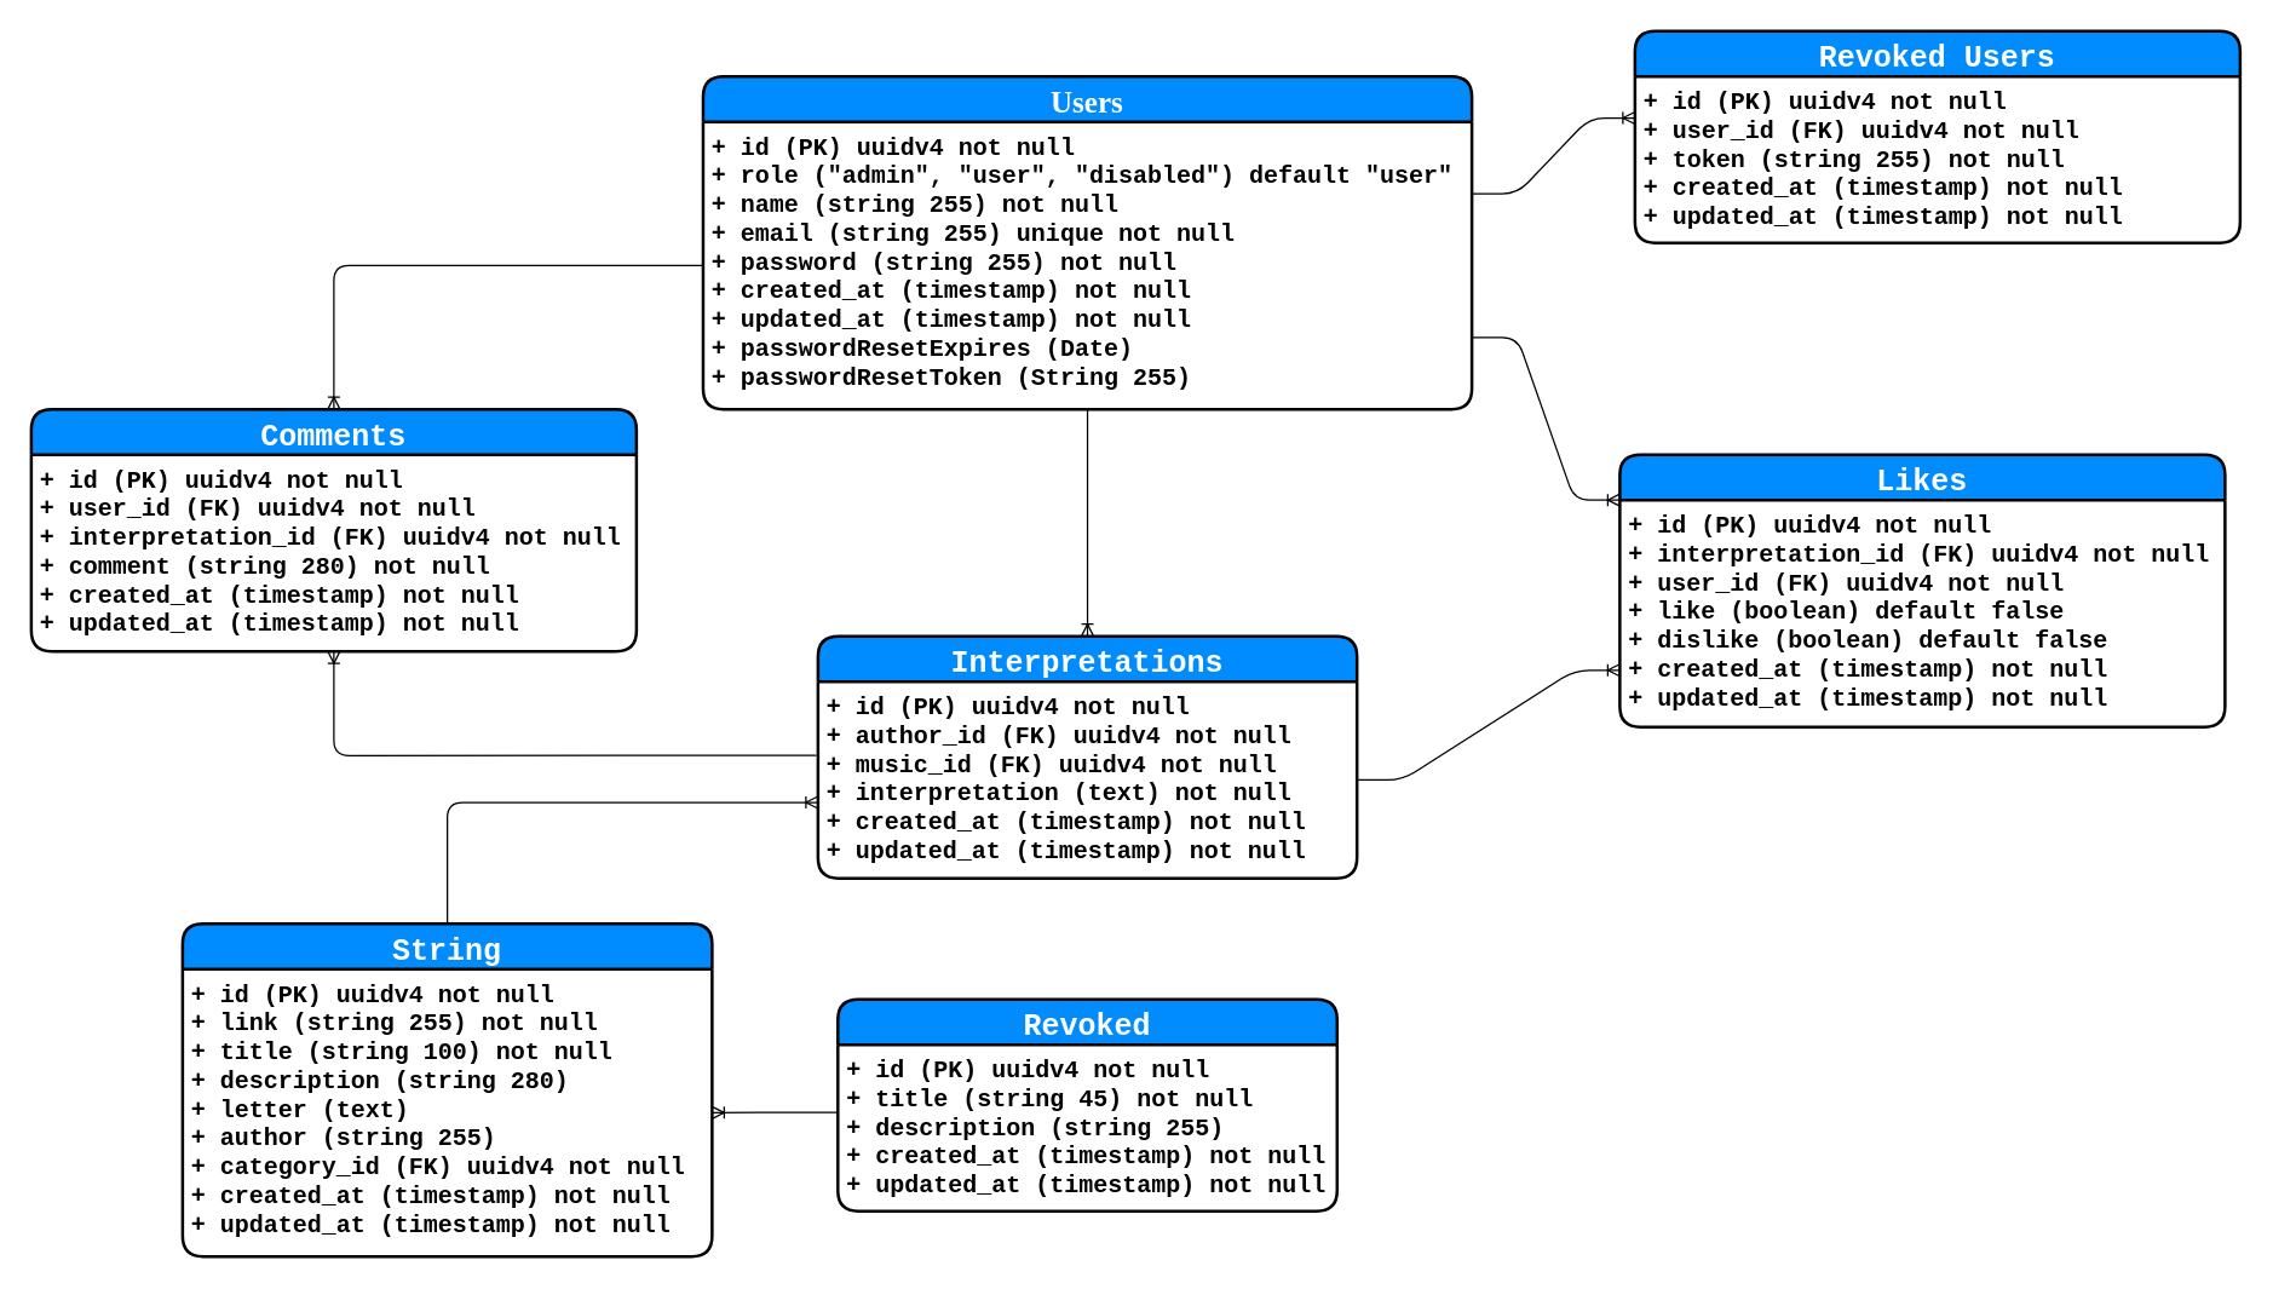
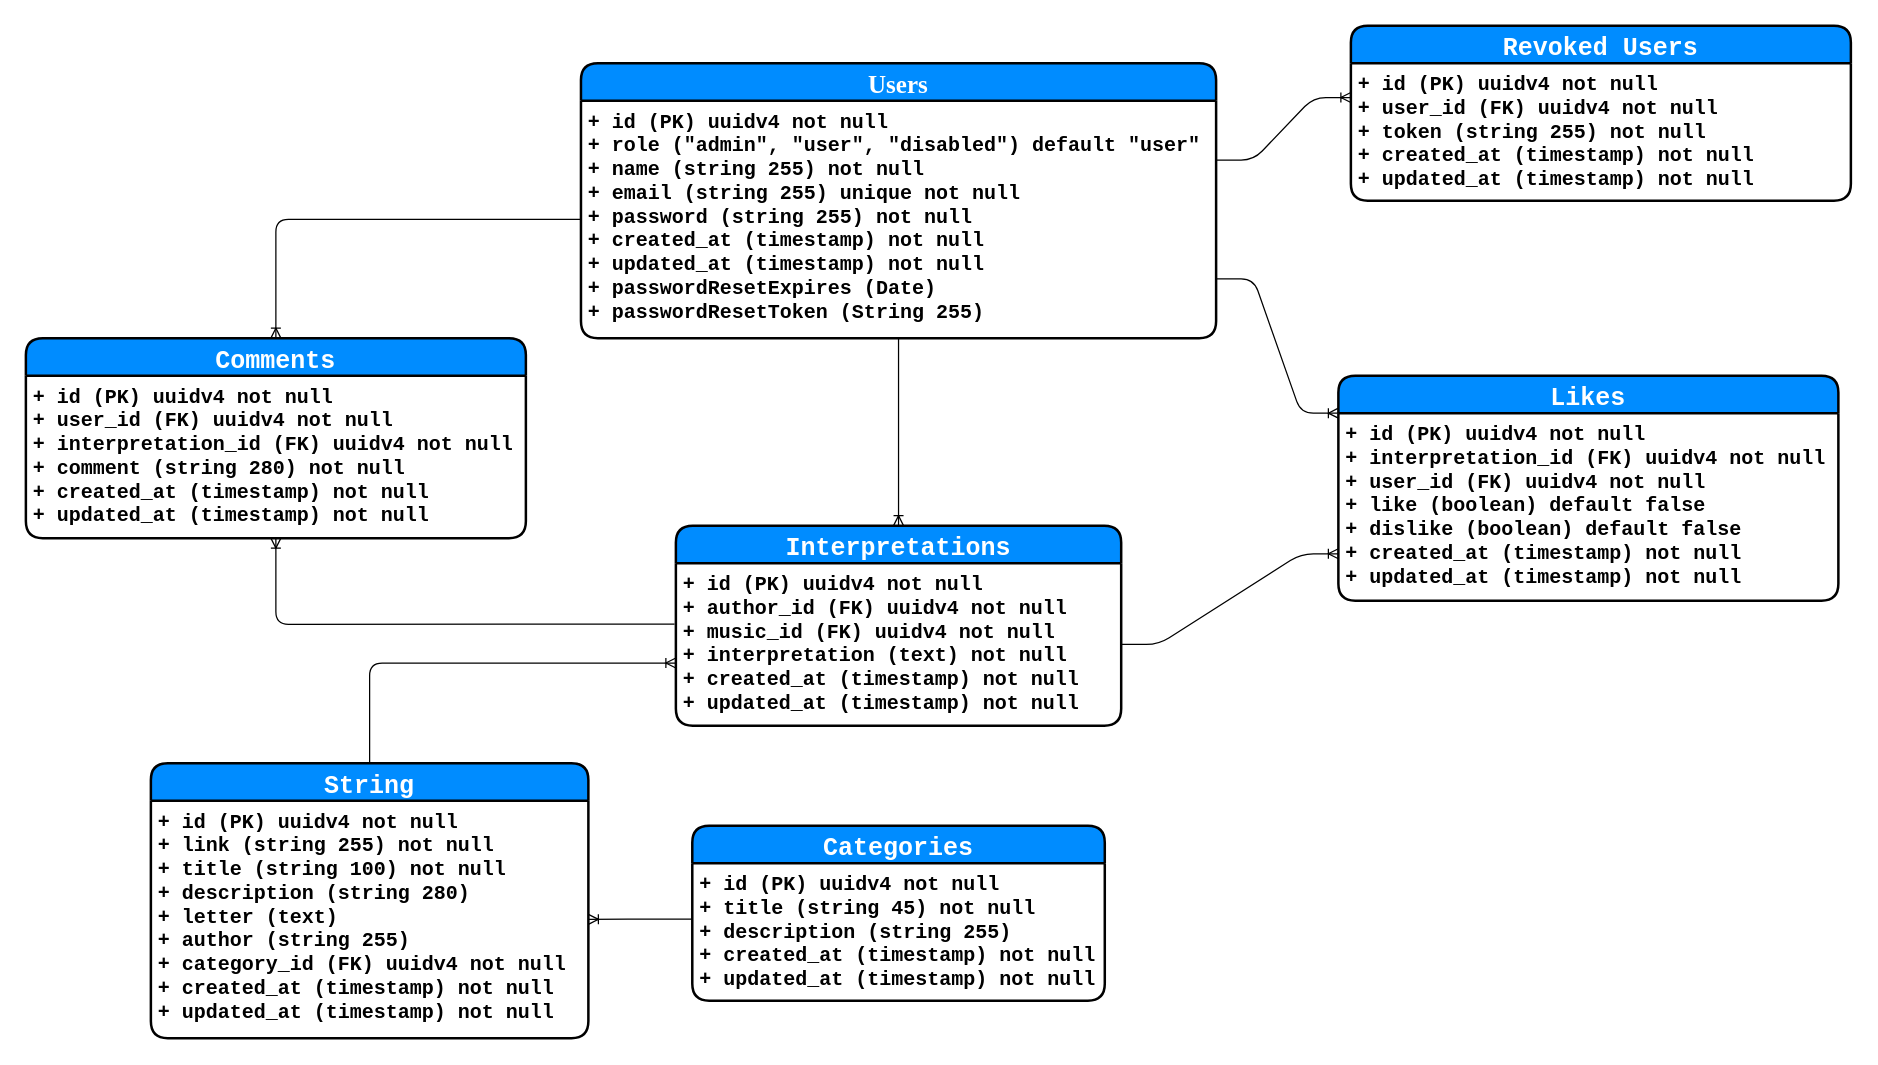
- <mxCell id="16" value="Revoked" style="swimlane;childLayout=stackLayout;horizontal=1;startSize=30;horizontalStack=0;fillColor=#008cff;fontColor=#FFFFFF;rounded=1;fontSize=20;fontStyle=1;strokeWidth=2;resizeParent=0;resizeLast=1;shadow=0;dashed=0;align=center;fontFamily=Courier New;" parent="1" vertex="1"><mxGeometry x="553.13" y="660" width="330" height="140" as="geometry" /></mxCell>
+ <mxCell id="16" value="Categories" style="swimlane;childLayout=stackLayout;horizontal=1;startSize=30;horizontalStack=0;fillColor=#008cff;fontColor=#FFFFFF;rounded=1;fontSize=20;fontStyle=1;strokeWidth=2;resizeParent=0;resizeLast=1;shadow=0;dashed=0;align=center;fontFamily=Courier New;" parent="1" vertex="1"><mxGeometry x="553.13" y="660" width="330" height="140" as="geometry" /></mxCell>
